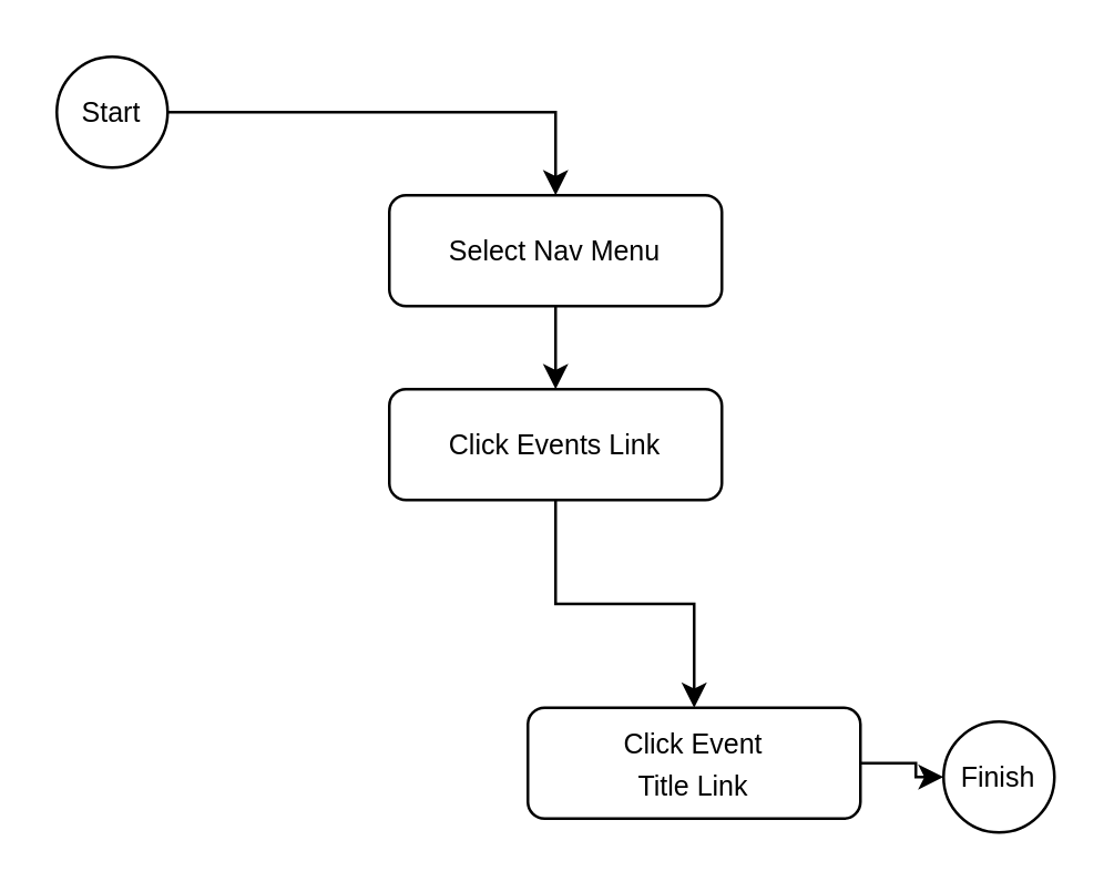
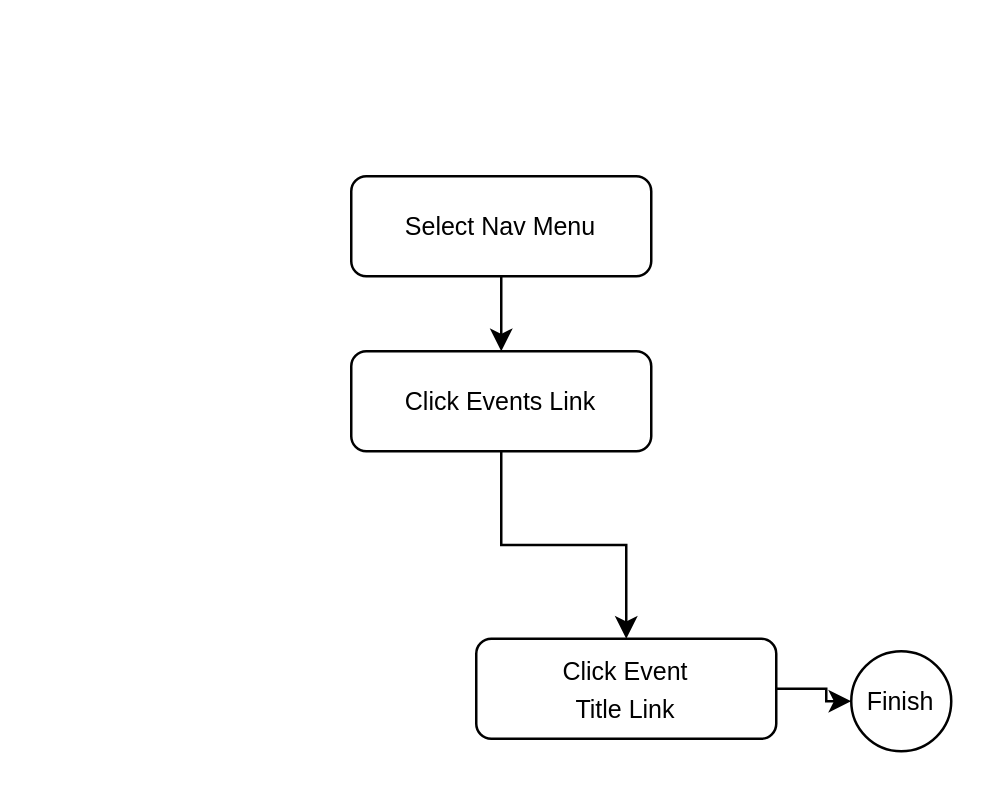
- <mxCell id="3" value="&lt;p style=&quot;line-height: 90%;&quot;&gt;&lt;font style=&quot;font-size: 10px;&quot;&gt;Start&lt;/font&gt;&lt;/p&gt;" style="ellipse;whiteSpace=wrap;html=1;aspect=fixed;" vertex="1" parent="1"><mxGeometry x="20" y="20" width="40" height="40" as="geometry" /></mxCell>
- <mxCell id="2" value="" style="edgeStyle=orthogonalEdgeStyle;rounded=0;orthogonalLoop=1;jettySize=auto;html=1;" edge="1" parent="1" source="3" target="6"><mxGeometry relative="1" as="geometry" /></mxCell>
